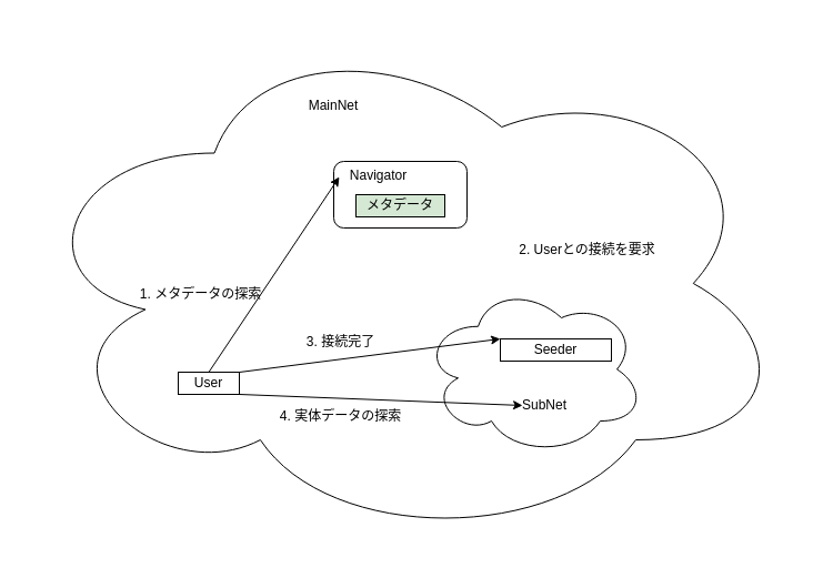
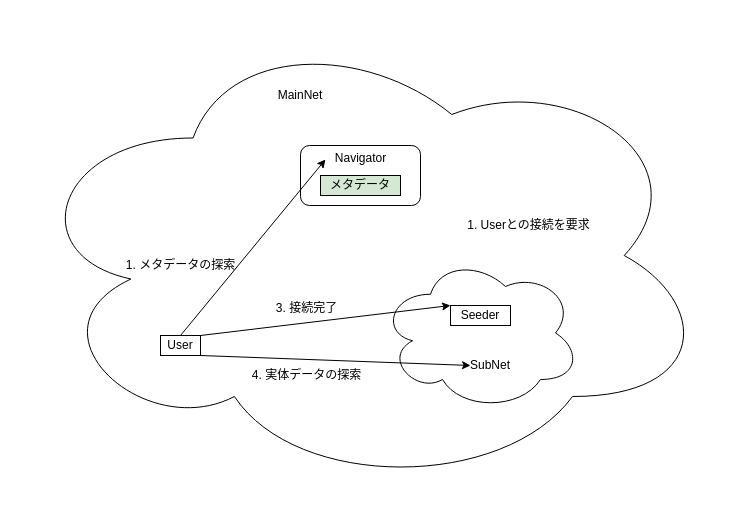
- <mxCell id="17" value="Navigator" style="text;html=1;align=center;verticalAlign=middle;resizable=0;points=[];;autosize=1;" vertex="1" parent="1"><mxGeometry x="305" y="148" width="70" height="20" as="geometry" /></mxCell>
+ <mxCell id="17" value="Navigator" style="text;html=1;align=center;verticalAlign=middle;resizable=0;points=[];;autosize=1;" vertex="1" parent="1"><mxGeometry x="325" y="148" width="70" height="20" as="geometry" /></mxCell>
- <mxCell id="12" value="&amp;nbsp; &amp;nbsp;2. Userとの接続を要求" style="text;html=1;align=center;verticalAlign=middle;resizable=0;points=[];;autosize=1;" vertex="1" parent="1"><mxGeometry x="448" y="215" width="150" height="20" as="geometry" /></mxCell>
+ <mxCell id="12" value="&amp;nbsp; &amp;nbsp;1. Userとの接続を要求" style="text;html=1;align=center;verticalAlign=middle;resizable=0;points=[];;autosize=1;" vertex="1" parent="1"><mxGeometry x="448" y="215" width="150" height="20" as="geometry" /></mxCell>
- <mxCell id="10" value="Seeder" style="rounded=0;whiteSpace=wrap;html=1;" vertex="1" parent="1"><mxGeometry x="450" y="305" width="100" height="20" as="geometry" /></mxCell>
+ <mxCell id="10" value="Seeder" style="rounded=0;whiteSpace=wrap;html=1;" vertex="1" parent="1"><mxGeometry x="450" y="305" width="60" height="20" as="geometry" /></mxCell>
- <mxCell id="5" value="User" style="rounded=0;whiteSpace=wrap;html=1;" vertex="1" parent="1"><mxGeometry x="160" y="335" width="55" height="20" as="geometry" /></mxCell>
+ <mxCell id="5" value="User" style="rounded=0;whiteSpace=wrap;html=1;" vertex="1" parent="1"><mxGeometry x="160" y="335" width="40" height="20" as="geometry" /></mxCell>
